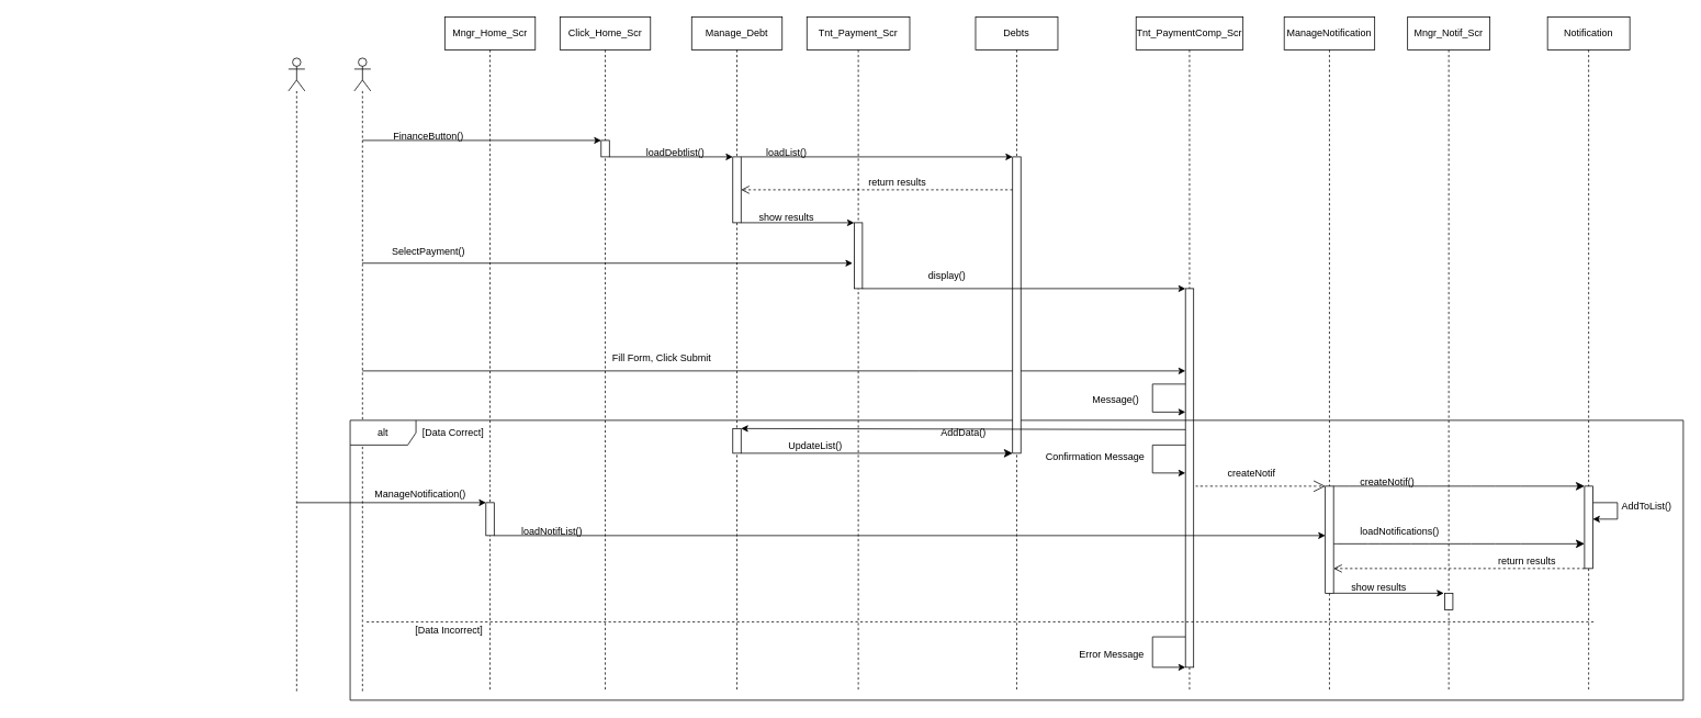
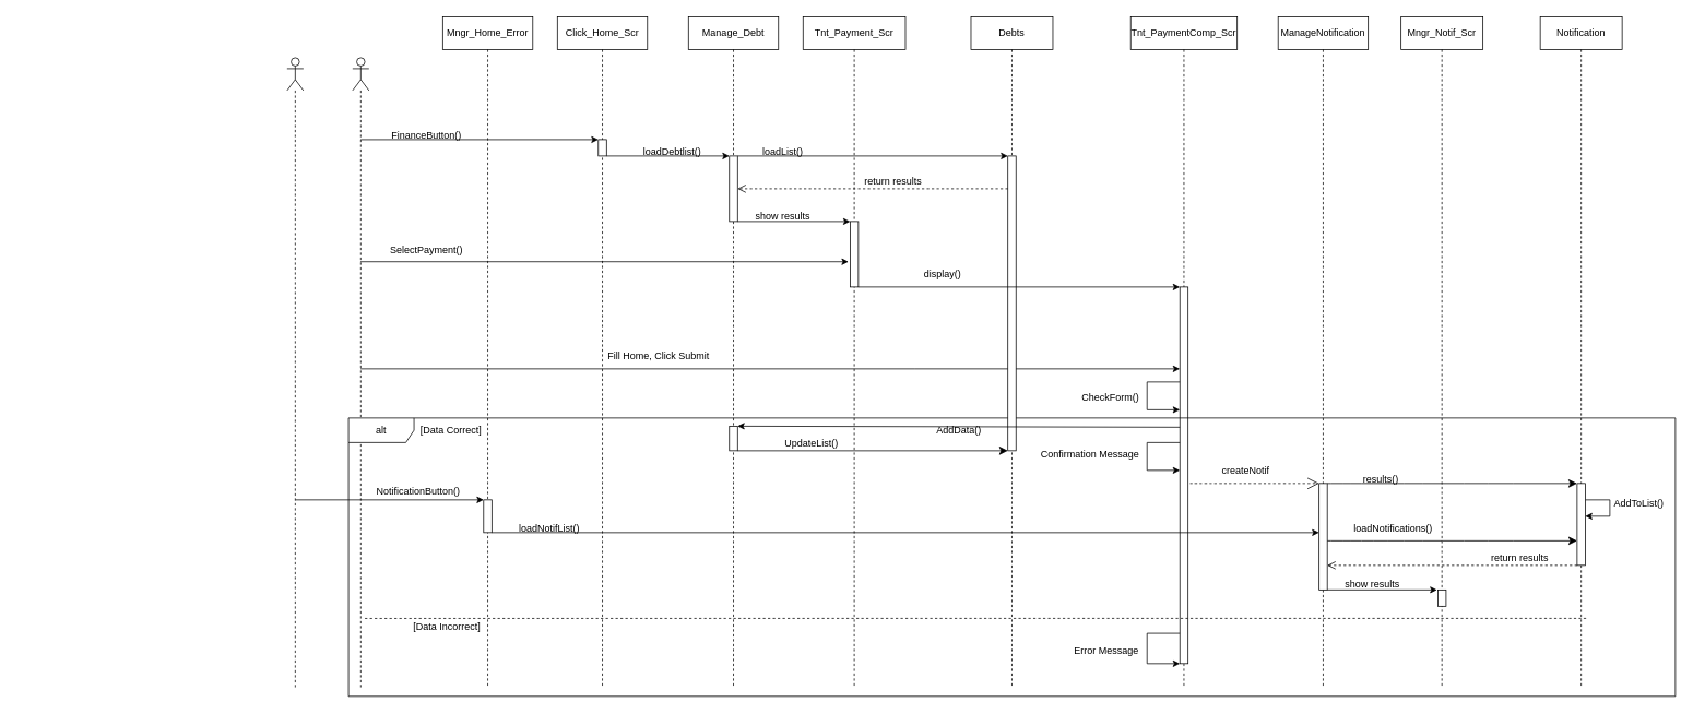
- <mxCell id="25" value="Mngr_Home_Scr" style="shape=umlLifeline;perimeter=lifelinePerimeter;whiteSpace=wrap;html=1;container=1;dropTarget=0;collapsible=0;recursiveResize=0;outlineConnect=0;portConstraint=eastwest;newEdgeStyle={&quot;curved&quot;:0,&quot;rounded&quot;:0};" parent="1" vertex="1"><mxGeometry x="540" y="20" width="110" height="820" as="geometry" /></mxCell>
+ <mxCell id="25" value="Mngr_Home_Error" style="shape=umlLifeline;perimeter=lifelinePerimeter;whiteSpace=wrap;html=1;container=1;dropTarget=0;collapsible=0;recursiveResize=0;outlineConnect=0;portConstraint=eastwest;newEdgeStyle={&quot;curved&quot;:0,&quot;rounded&quot;:0};" parent="1" vertex="1"><mxGeometry x="540" y="20" width="110" height="820" as="geometry" /></mxCell>
- <mxCell id="13" value="Fill Form, Click Submit&amp;nbsp;" style="text;html=1;align=center;verticalAlign=middle;resizable=0;points=[];autosize=1;strokeColor=none;fillColor=none;" parent="1" vertex="1"><mxGeometry x="730" y="420" width="150" height="30" as="geometry" /></mxCell>
+ <mxCell id="13" value="Fill Home, Click Submit&amp;nbsp;" style="text;html=1;align=center;verticalAlign=middle;resizable=0;points=[];autosize=1;strokeColor=none;fillColor=none;" parent="1" vertex="1"><mxGeometry x="730" y="420" width="150" height="30" as="geometry" /></mxCell>
- <mxCell id="16" value="Message()" style="text;html=1;align=center;verticalAlign=middle;resizable=0;points=[];autosize=1;strokeColor=none;fillColor=none;" parent="1" vertex="1"><mxGeometry x="1310" y="470" width="90" height="30" as="geometry" /></mxCell>
+ <mxCell id="16" value="CheckForm()" style="text;html=1;align=center;verticalAlign=middle;resizable=0;points=[];autosize=1;strokeColor=none;fillColor=none;" parent="1" vertex="1"><mxGeometry x="1310" y="470" width="90" height="30" as="geometry" /></mxCell>
- <mxCell id="66" value="createNotif()" style="text;html=1;align=center;verticalAlign=middle;resizable=0;points=[];autosize=1;strokeColor=none;fillColor=none;" parent="1" vertex="1"><mxGeometry x="1640" y="570" width="90" height="30" as="geometry" /></mxCell>
+ <mxCell id="66" value="results()" style="text;html=1;align=center;verticalAlign=middle;resizable=0;points=[];autosize=1;strokeColor=none;fillColor=none;" parent="1" vertex="1"><mxGeometry x="1640" y="570" width="90" height="30" as="geometry" /></mxCell>
- <mxCell id="46" value="ManageNotification()" style="text;html=1;align=center;verticalAlign=middle;resizable=0;points=[];autosize=1;strokeColor=none;fillColor=none;" parent="1" vertex="1"><mxGeometry x="445" y="585" width="130" height="30" as="geometry" /></mxCell>
+ <mxCell id="46" value="NotificationButton()" style="text;html=1;align=center;verticalAlign=middle;resizable=0;points=[];autosize=1;strokeColor=none;fillColor=none;" parent="1" vertex="1"><mxGeometry x="445" y="585" width="130" height="30" as="geometry" /></mxCell>
